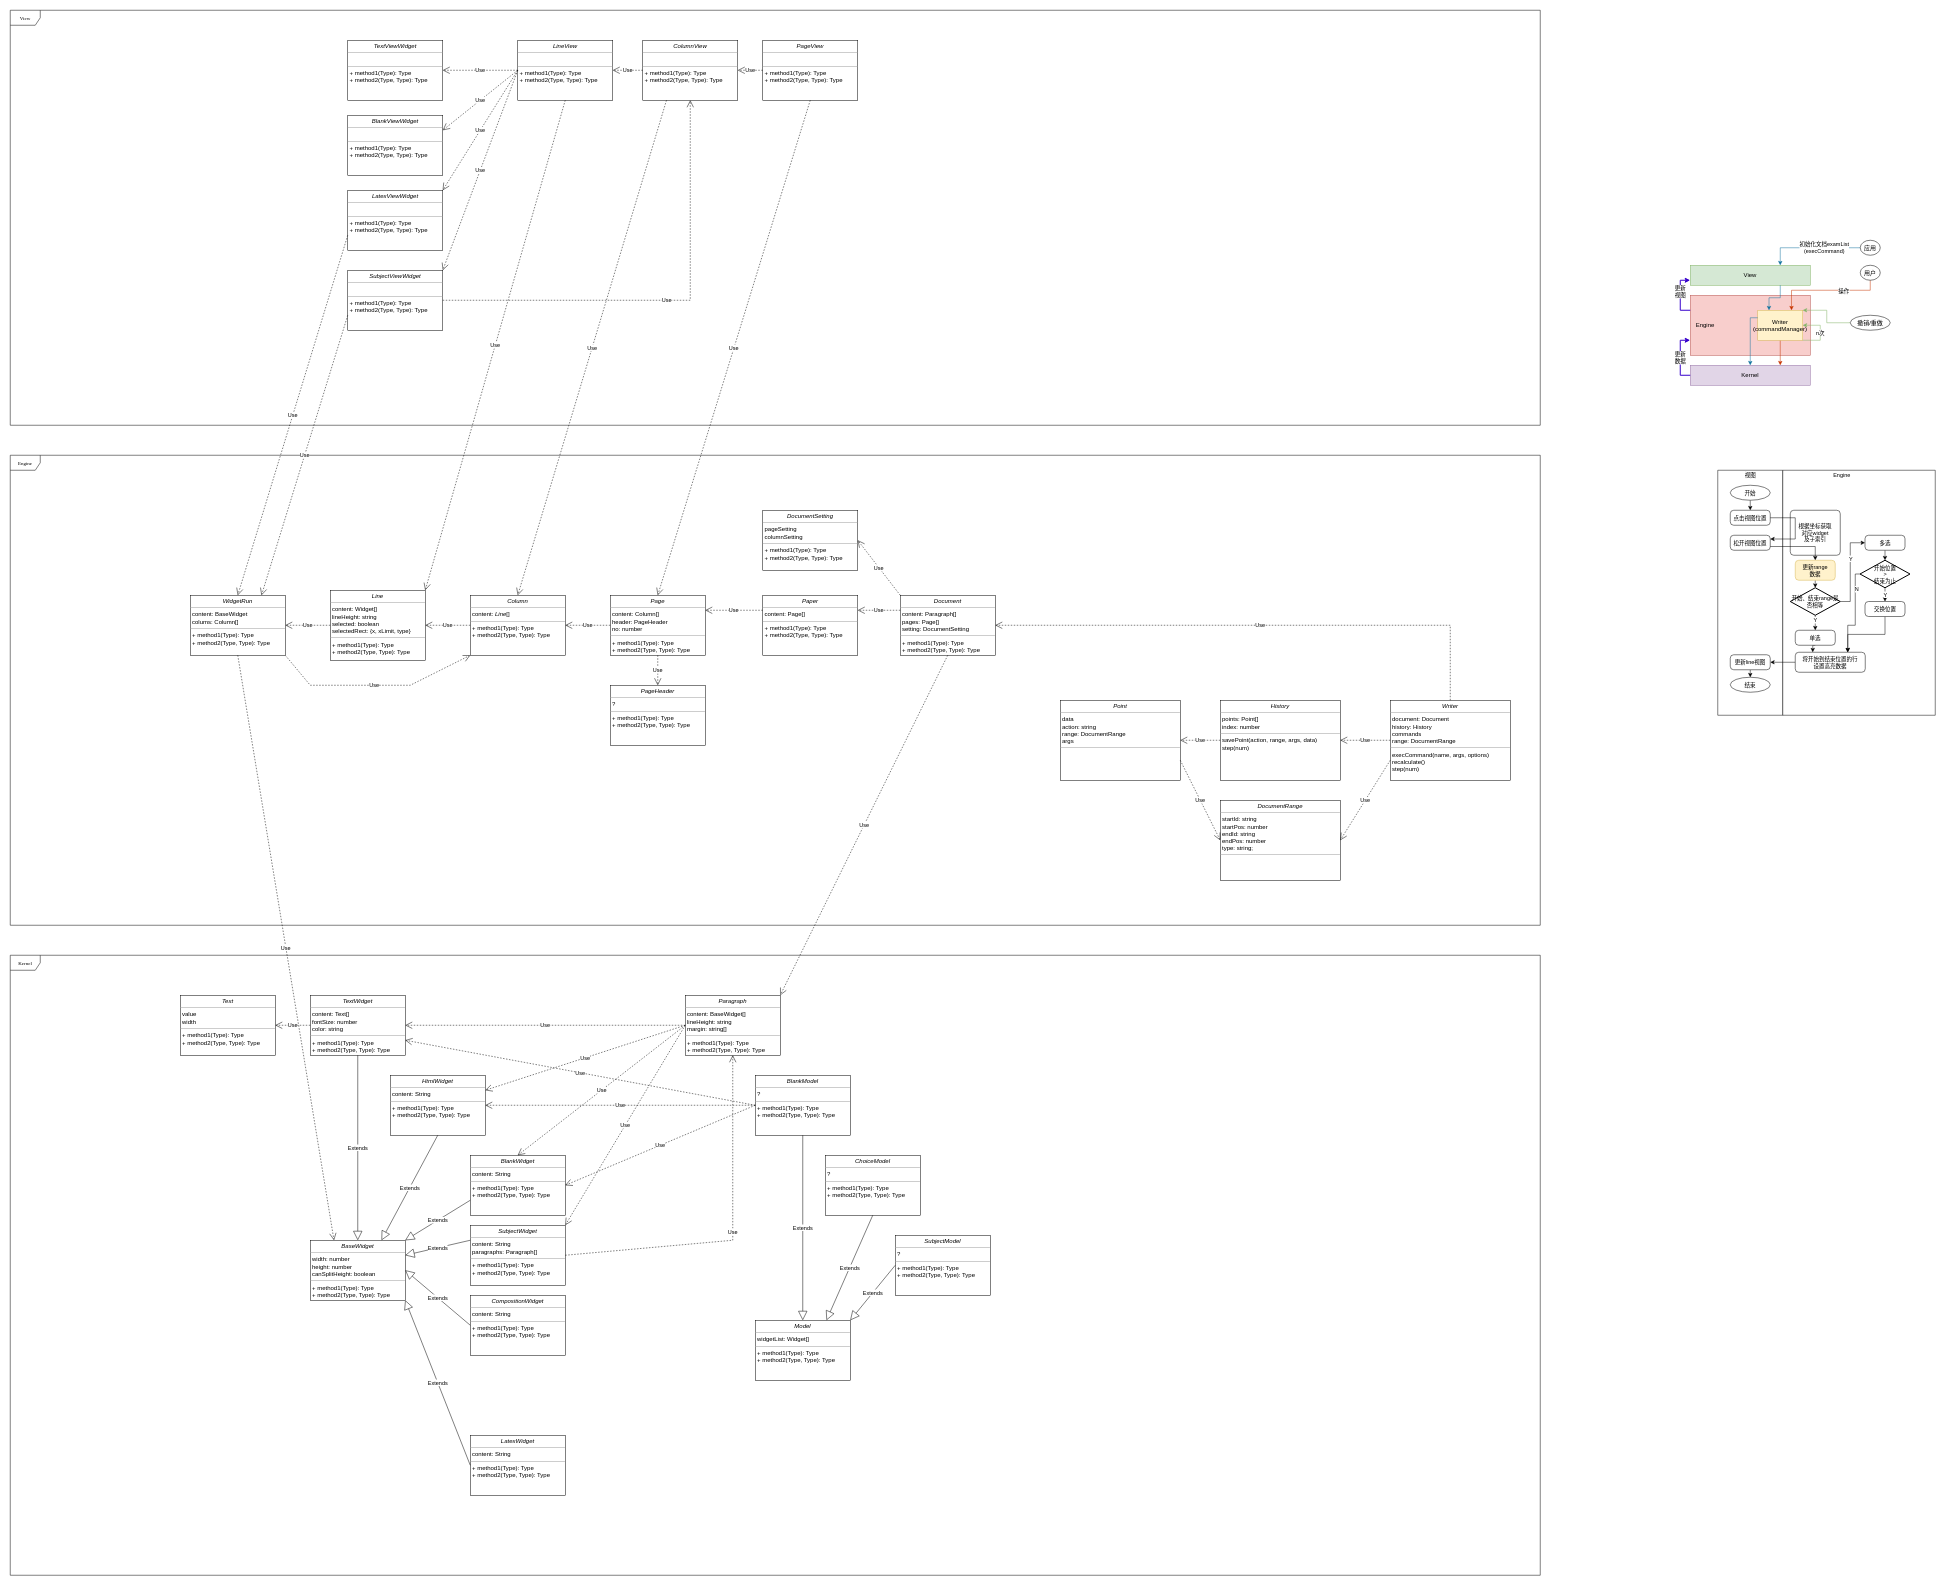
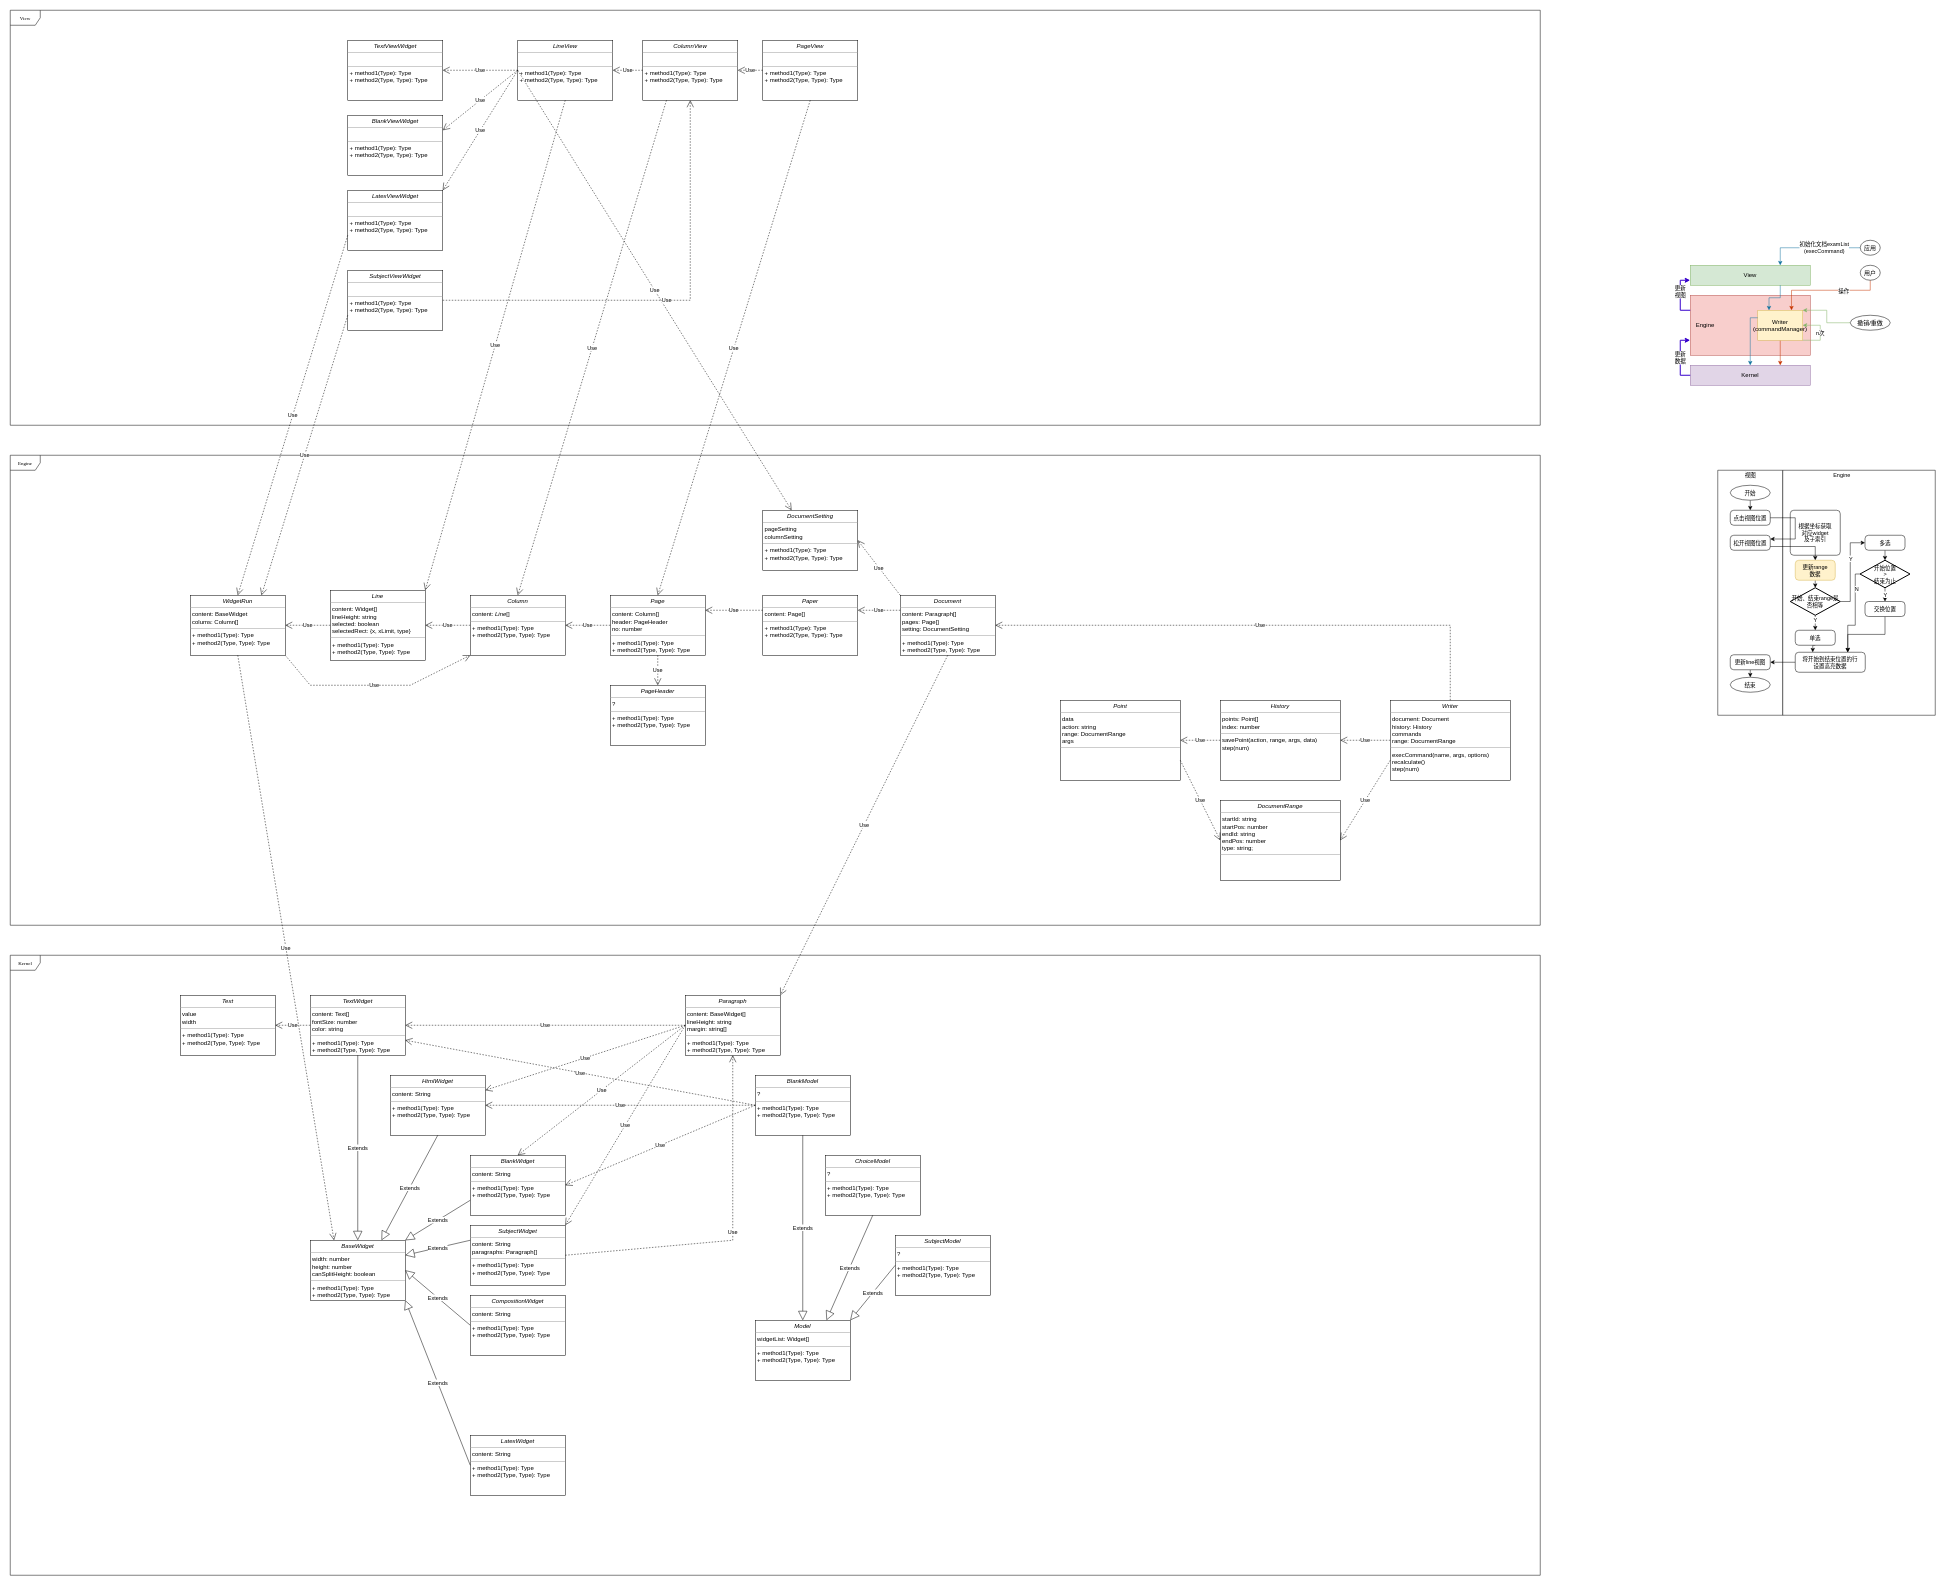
- <mxCell id="76" value="Use" style="endArrow=open;endSize=12;dashed=1;html=1;rounded=0;entryX=1;entryY=0;entryDx=0;entryDy=0;exitX=0;exitY=0.5;exitDx=0;exitDy=0;" edge="1" parent="1" source="69" target="66"><mxGeometry width="160" relative="1" as="geometry"><mxPoint x="1045" y="150" as="sourcePoint" /><mxPoint x="895" y="420" as="targetPoint" /></mxGeometry></mxCell>
+ <mxCell id="76" value="Use" style="endArrow=open;endSize=12;dashed=1;html=1;rounded=0;exitX=0;exitY=0.5;exitDx=0;exitDy=0;" edge="1" parent="1" source="69" target="40"><mxGeometry width="160" relative="1" as="geometry"><mxPoint x="1045" y="150" as="sourcePoint" /><mxPoint x="895" y="420" as="targetPoint" /></mxGeometry></mxCell>
